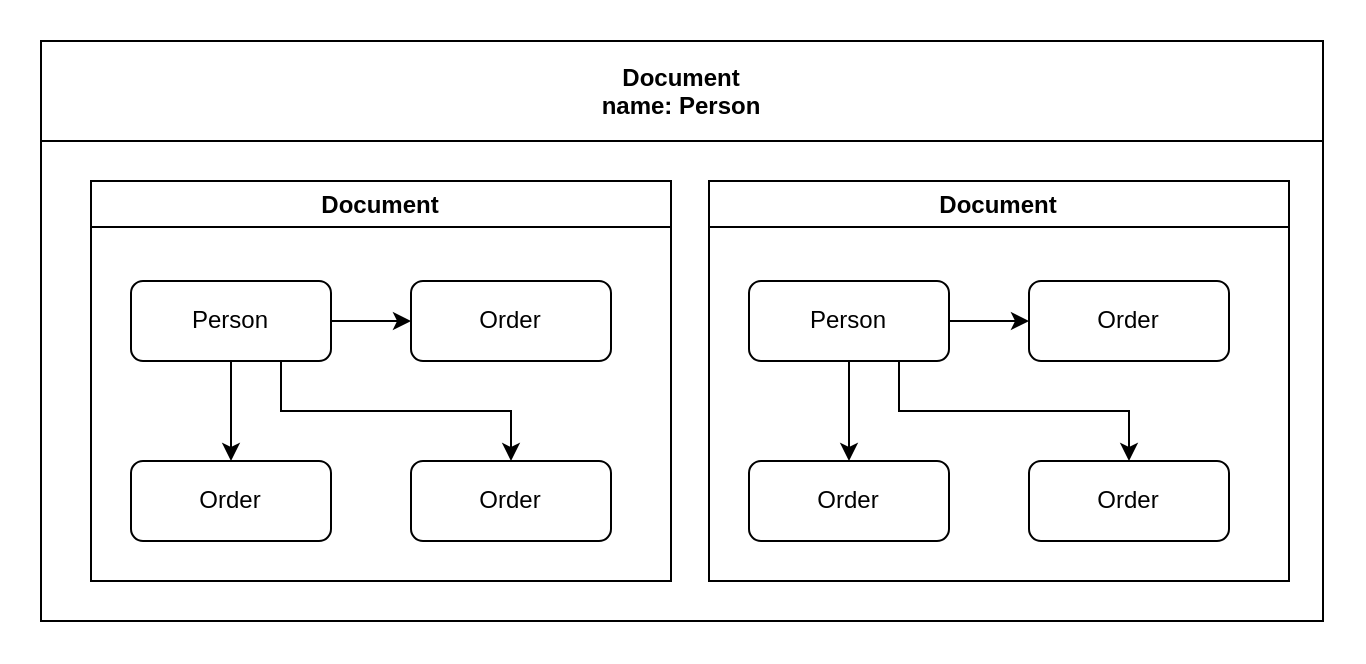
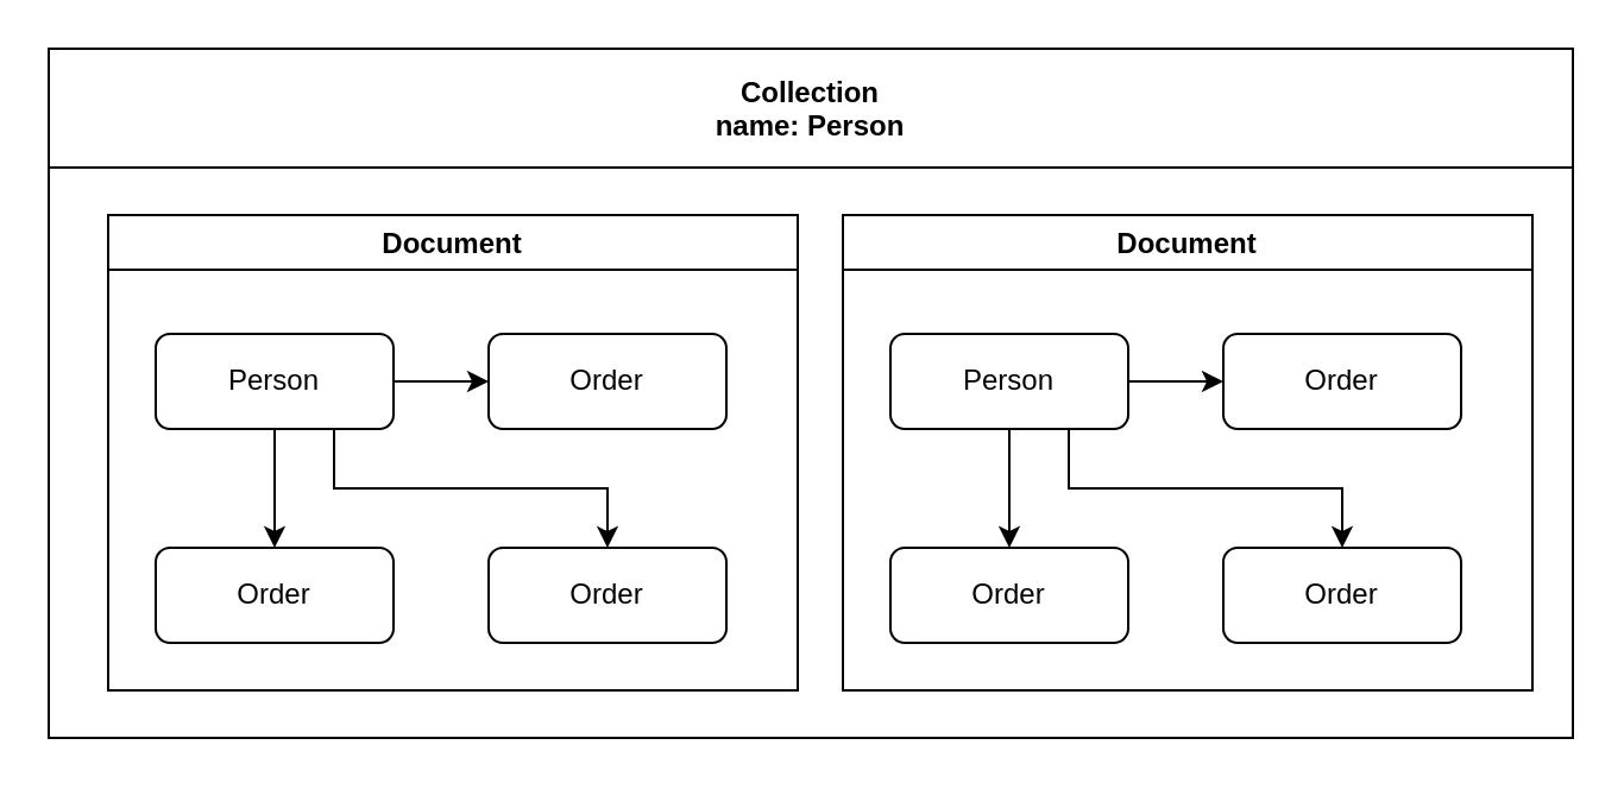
- <mxCell id="2" value="Document&#10;name: Person" style="swimlane;startSize=50;" parent="1" vertex="1"><mxGeometry x="20" y="20" width="641" height="290" as="geometry" /></mxCell>
+ <mxCell id="2" value="Collection&#10;name: Person" style="swimlane;startSize=50;" parent="1" vertex="1"><mxGeometry x="20" y="20" width="641" height="290" as="geometry" /></mxCell>
